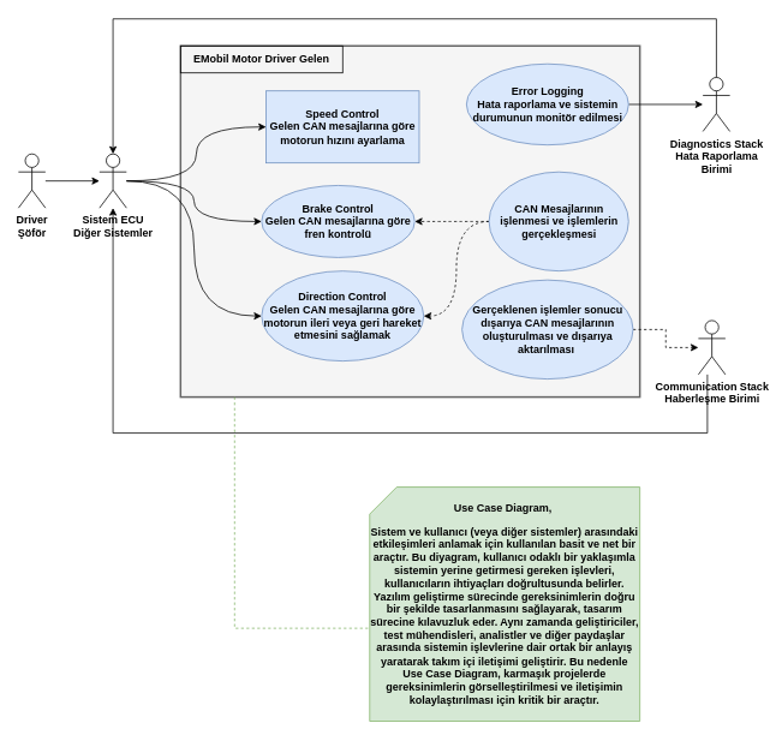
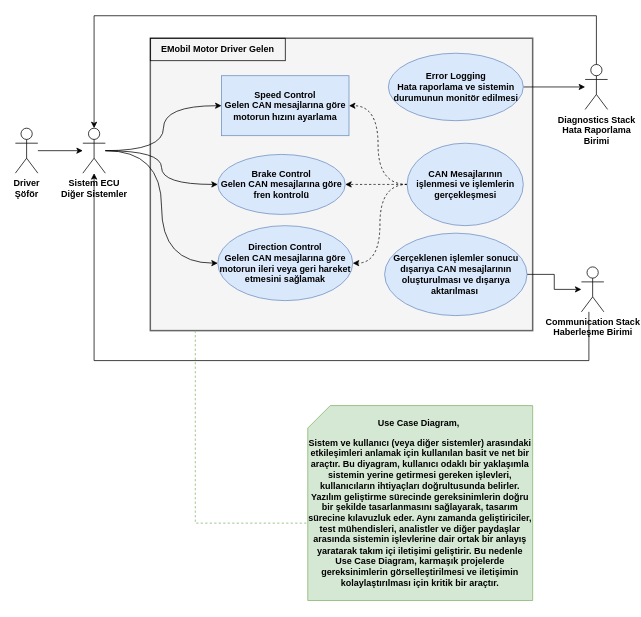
+ <mxCell id="13" style="edgeStyle=orthogonalEdgeStyle;rounded=0;orthogonalLoop=1;jettySize=auto;html=1;entryX=1;entryY=0.5;entryDx=0;entryDy=0;curved=1;dashed=1;" parent="1" source="16" target="6" edge="1"><mxGeometry relative="1" as="geometry" /></mxCell>
- <mxCell id="21" style="edgeStyle=orthogonalEdgeStyle;rounded=0;orthogonalLoop=1;jettySize=auto;html=1;dashed=1;" parent="1" source="22" target="20" edge="1"><mxGeometry relative="1" as="geometry" /></mxCell>
+ <mxCell id="21" style="edgeStyle=orthogonalEdgeStyle;rounded=0;orthogonalLoop=1;jettySize=auto;html=1;" parent="1" source="22" target="20" edge="1"><mxGeometry relative="1" as="geometry" /></mxCell>
